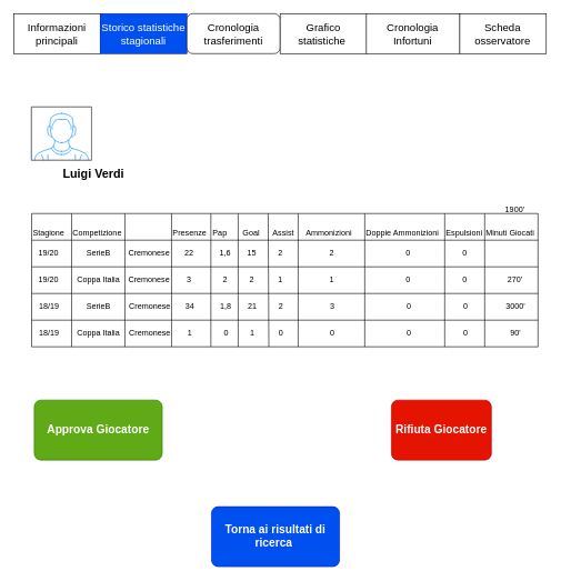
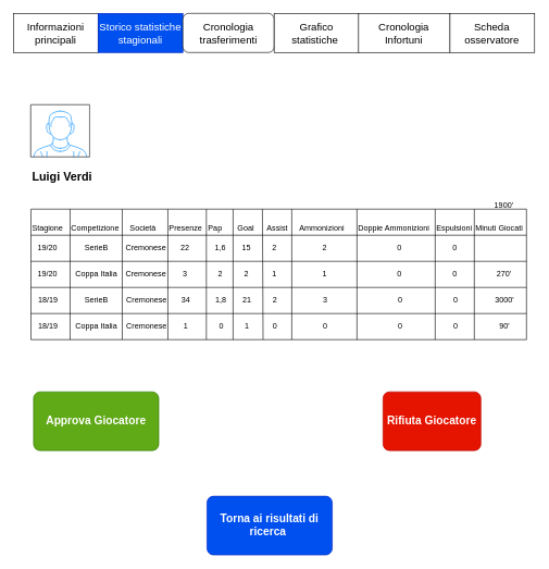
- <mxCell id="3" value="&lt;font style=&quot;font-size: 18px&quot;&gt;&lt;b&gt;Luigi Verdi&lt;/b&gt;&lt;/font&gt;" style="text;html=1;align=left;verticalAlign=middle;resizable=0;points=[];autosize=1;" parent="1" vertex="1"><mxGeometry x="92" y="250" width="110" height="20" as="geometry" /></mxCell>
+ <mxCell id="3" value="&lt;font style=&quot;font-size: 18px&quot;&gt;&lt;b&gt;Luigi Verdi&lt;/b&gt;&lt;/font&gt;" style="text;html=1;align=left;verticalAlign=middle;resizable=0;points=[];autosize=1;" parent="1" vertex="1"><mxGeometry x="47" y="260" width="110" height="20" as="geometry" /></mxCell>
+ <mxCell id="19" value="Società" style="text;html=1;align=left;verticalAlign=middle;resizable=0;points=[];autosize=1;" parent="1" vertex="1"><mxGeometry x="197" y="340" width="60" height="20" as="geometry" /></mxCell>
